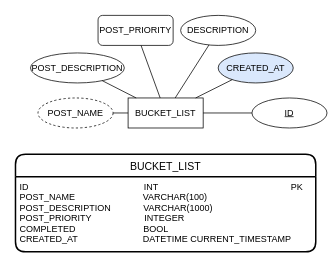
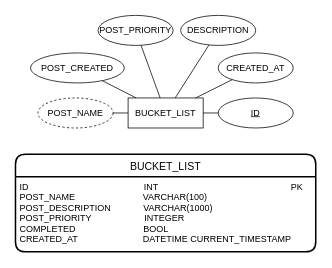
- <mxCell id="4" value="POST_PRIORITY" style="whiteSpace=wrap;html=1;align=center;rounded=1;" vertex="1" parent="1"><mxGeometry x="130" y="20" width="100" height="40" as="geometry" /></mxCell>
+ <mxCell id="4" value="POST_PRIORITY" style="ellipse;whiteSpace=wrap;html=1;align=center;" vertex="1" parent="1"><mxGeometry x="130" y="20" width="100" height="40" as="geometry" /></mxCell>
- <mxCell id="3" value="POST_DESCRIPTION" style="ellipse;whiteSpace=wrap;html=1;align=center;" vertex="1" parent="1"><mxGeometry x="40" y="70" width="125" height="40" as="geometry" /></mxCell>
+ <mxCell id="3" value="POST_CREATED" style="ellipse;whiteSpace=wrap;html=1;align=center;" vertex="1" parent="1"><mxGeometry x="40" y="70" width="125" height="40" as="geometry" /></mxCell>
- <mxCell id="13" value="CREATED_AT" style="ellipse;whiteSpace=wrap;html=1;align=center;fillColor=#dae8fc;" vertex="1" parent="1"><mxGeometry x="290" y="70" width="100" height="40" as="geometry" /></mxCell>
+ <mxCell id="13" value="CREATED_AT" style="ellipse;whiteSpace=wrap;html=1;align=center;" vertex="1" parent="1"><mxGeometry x="290" y="70" width="100" height="40" as="geometry" /></mxCell>
- <mxCell id="6" value="ID" style="ellipse;whiteSpace=wrap;html=1;align=center;fontStyle=4;" vertex="1" parent="1"><mxGeometry x="335" y="130" width="100" height="40" as="geometry" /></mxCell>
+ <mxCell id="6" value="ID" style="ellipse;whiteSpace=wrap;html=1;align=center;fontStyle=4;" vertex="1" parent="1"><mxGeometry x="290" y="130" width="100" height="40" as="geometry" /></mxCell>
